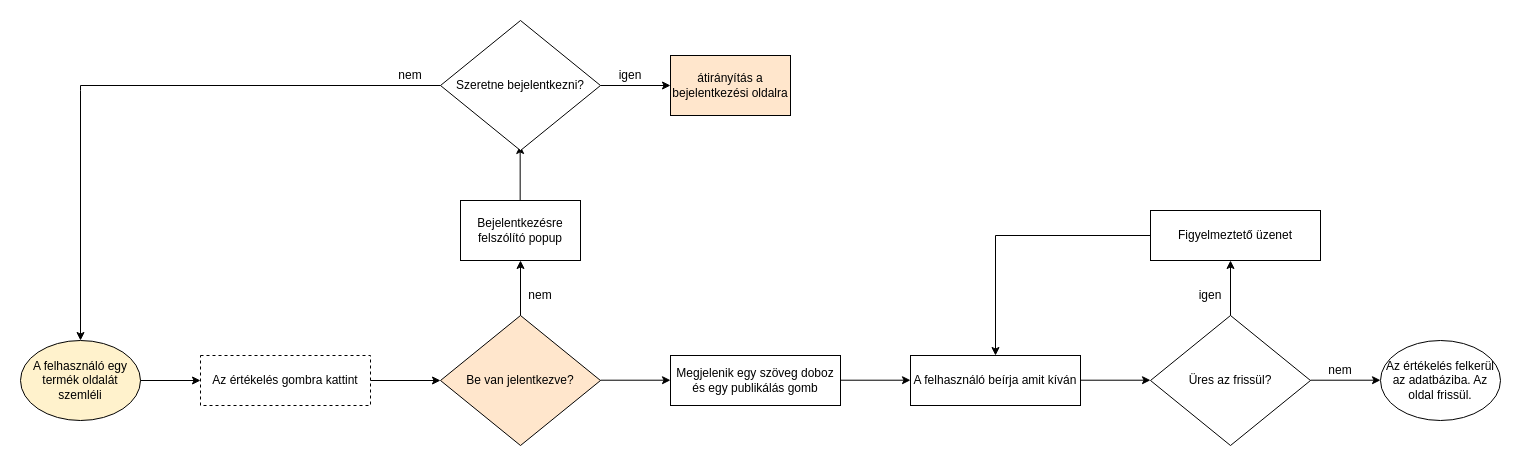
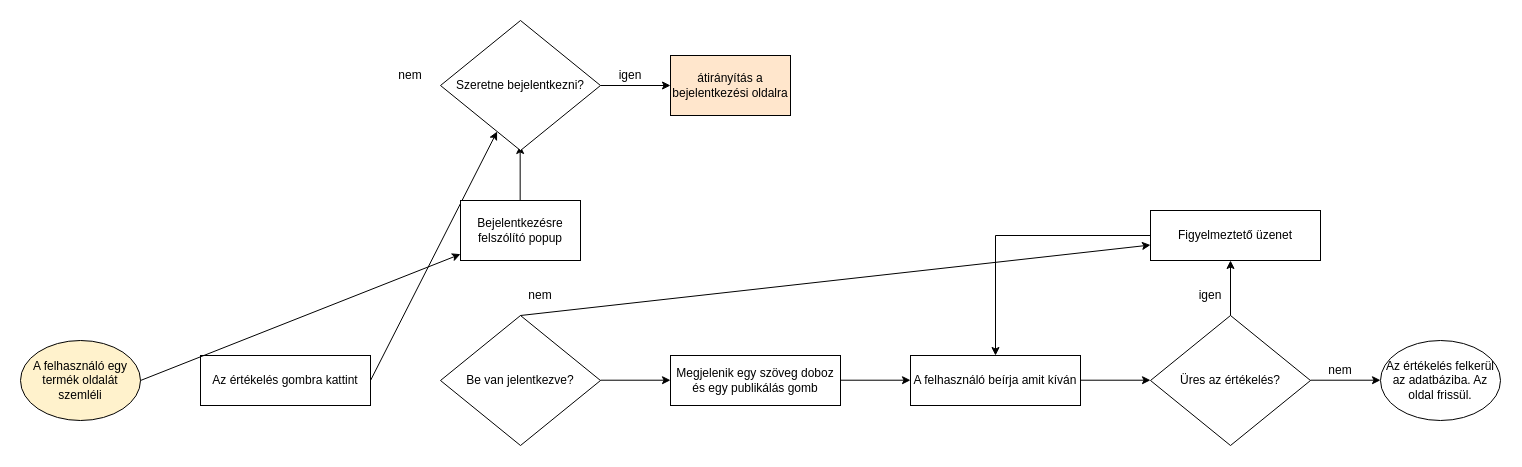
- <mxCell id="12" value="" style="endArrow=classic;html=1;rounded=0;exitX=0;exitY=0.5;exitDx=0;exitDy=0;entryX=0.5;entryY=0;entryDx=0;entryDy=0;" edge="1" parent="1" source="10" target="3"><mxGeometry width="50" height="50" relative="1" as="geometry"><mxPoint x="80" y="250" as="sourcePoint" /><mxPoint x="130" y="200" as="targetPoint" /><Array as="points"><mxPoint x="80" y="85" /><mxPoint x="80" y="90" /></Array></mxGeometry></mxCell>
- <mxCell id="7" value="" style="endArrow=classic;html=1;rounded=0;exitX=0.5;exitY=0;exitDx=0;exitDy=0;entryX=0.5;entryY=1;entryDx=0;entryDy=0;" edge="1" parent="1" source="5" target="8"><mxGeometry width="50" height="50" relative="1" as="geometry"><mxPoint x="510" y="315" as="sourcePoint" /><mxPoint x="510" y="280" as="targetPoint" /></mxGeometry></mxCell>
+ <mxCell id="7" value="" style="endArrow=classic;html=1;rounded=0;exitX=0.5;exitY=0;exitDx=0;exitDy=0;" edge="1" parent="1" source="5" target="26"><mxGeometry width="50" height="50" relative="1" as="geometry"><mxPoint x="510" y="315" as="sourcePoint" /><mxPoint x="510" y="280" as="targetPoint" /></mxGeometry></mxCell>
- <mxCell id="4" value="" style="endArrow=classic;html=1;rounded=0;exitX=1;exitY=0.5;exitDx=0;exitDy=0;entryX=0;entryY=0.5;entryDx=0;entryDy=0;" edge="1" parent="1" source="3" target="2"><mxGeometry width="50" height="50" relative="1" as="geometry"><mxPoint x="270" y="470" as="sourcePoint" /><mxPoint y="420" as="targetPoint" x="320" /></mxGeometry></mxCell>
+ <mxCell id="4" value="" style="endArrow=classic;html=1;rounded=0;exitX=1;exitY=0.5;exitDx=0;exitDy=0;" edge="1" parent="1" source="3" target="8"><mxGeometry width="50" height="50" relative="1" as="geometry"><mxPoint x="270" y="470" as="sourcePoint" /><mxPoint y="420" as="targetPoint" x="320" /></mxGeometry></mxCell>
- <mxCell id="2" value="Az értékelés gombra kattint" style="rounded=0;whiteSpace=wrap;html=1;dashed=1;" vertex="1" parent="1"><mxGeometry x="200" y="355" width="170" height="50" as="geometry" /></mxCell>
+ <mxCell id="2" value="Az értékelés gombra kattint" style="rounded=0;whiteSpace=wrap;html=1;" vertex="1" parent="1"><mxGeometry x="200" y="355" width="170" height="50" as="geometry" /></mxCell>
- <mxCell id="6" value="" style="endArrow=classic;html=1;rounded=0;exitX=1;exitY=0.5;exitDx=0;exitDy=0;entryX=0;entryY=0.5;entryDx=0;entryDy=0;" edge="1" parent="1" source="2" target="5"><mxGeometry width="50" height="50" relative="1" as="geometry"><mxPoint x="230" y="540" as="sourcePoint" /><mxPoint x="280" y="490" as="targetPoint" /></mxGeometry></mxCell>
+ <mxCell id="6" value="" style="endArrow=classic;html=1;rounded=0;exitX=1;exitY=0.5;exitDx=0;exitDy=0;" edge="1" parent="1" source="2" target="10"><mxGeometry width="50" height="50" relative="1" as="geometry"><mxPoint x="230" y="540" as="sourcePoint" /><mxPoint x="280" y="490" as="targetPoint" /></mxGeometry></mxCell>
- <mxCell id="5" value="Be van jelentkezve?" style="rhombus;whiteSpace=wrap;html=1;fillColor=#ffe6cc;" vertex="1" parent="1"><mxGeometry x="440" y="315" width="160" height="130" as="geometry" /></mxCell>
+ <mxCell id="5" value="Be van jelentkezve?" style="rhombus;whiteSpace=wrap;html=1;" vertex="1" parent="1"><mxGeometry x="440" y="315" width="160" height="130" as="geometry" /></mxCell>
- <mxCell id="22" value="Üres az frissül?" style="rhombus;whiteSpace=wrap;html=1;" vertex="1" parent="1"><mxGeometry x="1150" y="315" width="160" height="130" as="geometry" /></mxCell>
+ <mxCell id="22" value="Üres az értékelés?" style="rhombus;whiteSpace=wrap;html=1;" vertex="1" parent="1"><mxGeometry x="1150" y="315" width="160" height="130" as="geometry" /></mxCell>
